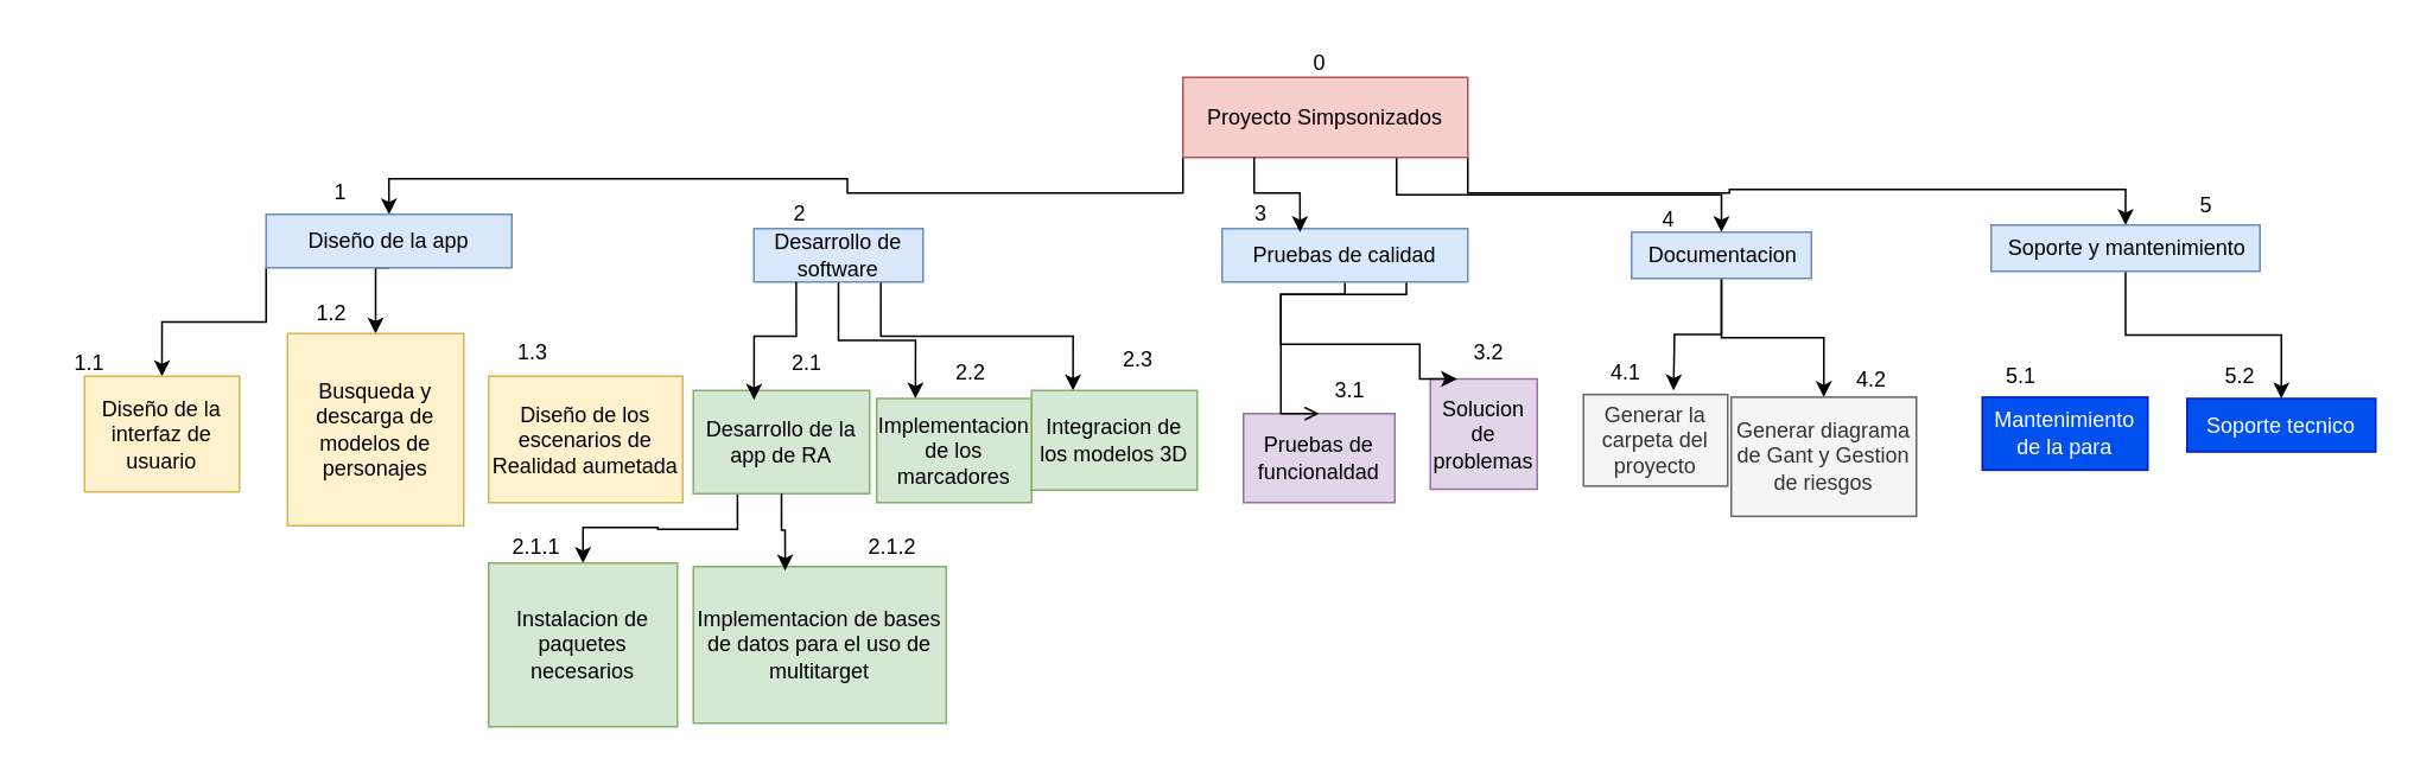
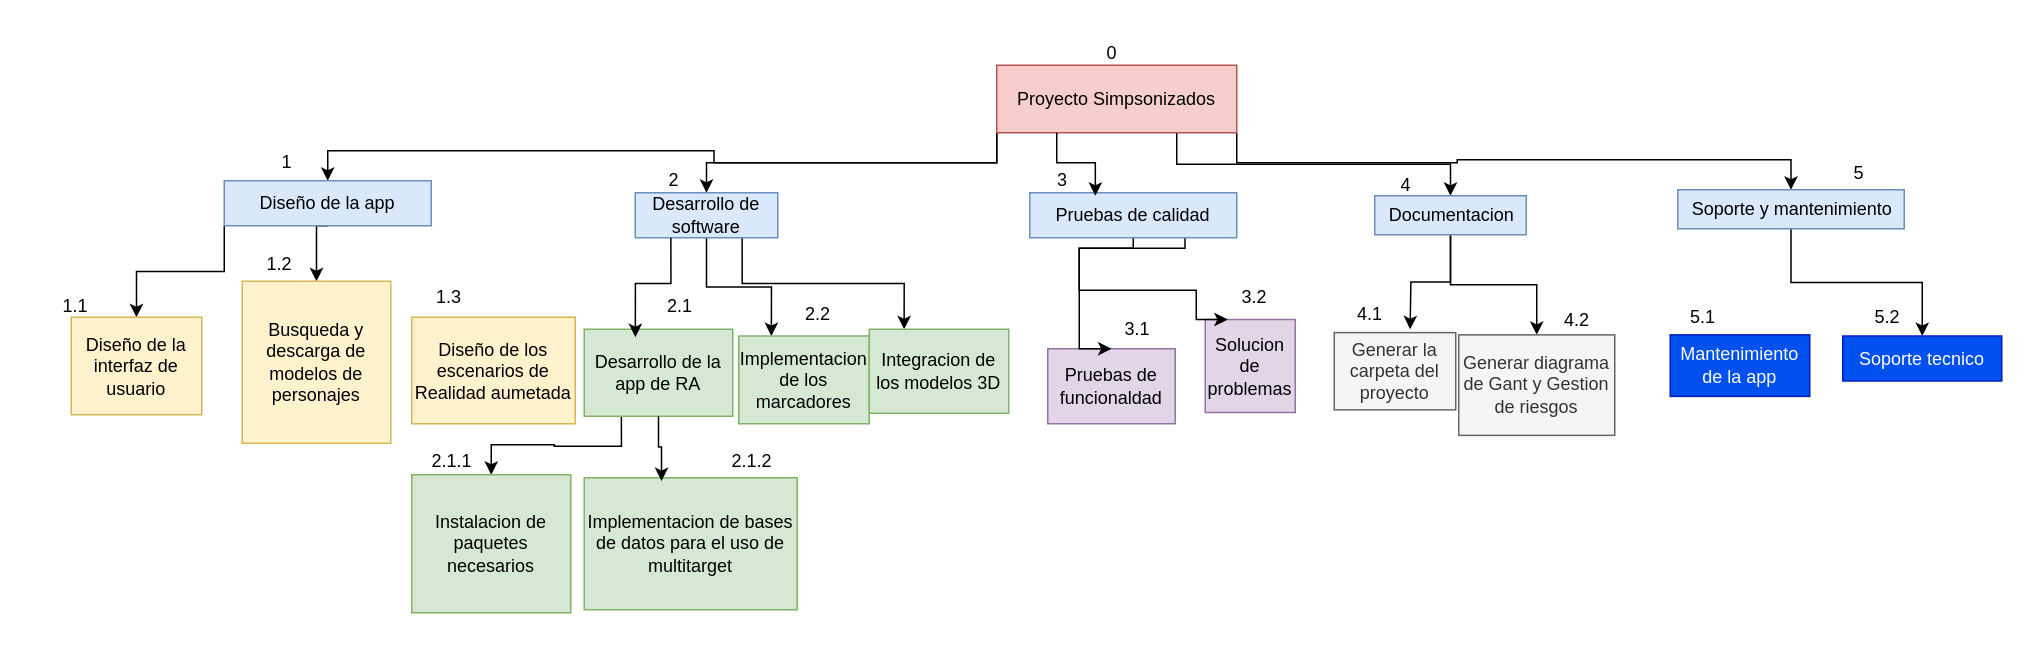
+ <mxCell id="5" style="edgeStyle=orthogonalEdgeStyle;rounded=0;orthogonalLoop=1;jettySize=auto;html=1;exitX=0;exitY=1;exitDx=0;exitDy=0;" parent="1" source="6" target="22" edge="1"><mxGeometry relative="1" as="geometry" /></mxCell>
- <mxCell id="50" value="2.3" style="text;html=1;align=center;verticalAlign=middle;whiteSpace=wrap;rounded=0;" vertex="1" parent="1"><mxGeometry x="609" y="187" width="60" height="30" as="geometry" /></mxCell>
- <mxCell id="29" style="edgeStyle=orthogonalEdgeStyle;rounded=0;orthogonalLoop=1;jettySize=auto;html=1;exitX=0.5;exitY=1;exitDx=0;exitDy=0;entryX=0.5;entryY=0;entryDx=0;entryDy=0;endArrow=open;" parent="1" source="30" target="26" edge="1"><mxGeometry relative="1" as="geometry"><Array as="points"><mxPoint x="719" y="165" /></Array></mxGeometry></mxCell>
+ <mxCell id="29" style="edgeStyle=orthogonalEdgeStyle;rounded=0;orthogonalLoop=1;jettySize=auto;html=1;exitX=0.5;exitY=1;exitDx=0;exitDy=0;entryX=0.5;entryY=0;entryDx=0;entryDy=0;" parent="1" source="30" target="26" edge="1"><mxGeometry relative="1" as="geometry"><Array as="points"><mxPoint x="719" y="165" /></Array></mxGeometry></mxCell>
- <mxCell id="36" value="Mantenimiento de la para" style="text;html=1;align=center;verticalAlign=middle;whiteSpace=wrap;rounded=0;fillColor=#0050ef;strokeColor=#001DBC;fontColor=#ffffff;" parent="1" vertex="1"><mxGeometry x="1113" y="222.75" width="93" height="41" as="geometry" /></mxCell>
+ <mxCell id="36" value="Mantenimiento de la app" style="text;html=1;align=center;verticalAlign=middle;whiteSpace=wrap;rounded=0;fillColor=#0050ef;strokeColor=#001DBC;fontColor=#ffffff;" parent="1" vertex="1"><mxGeometry x="1113" y="222.75" width="93" height="41" as="geometry" /></mxCell>
